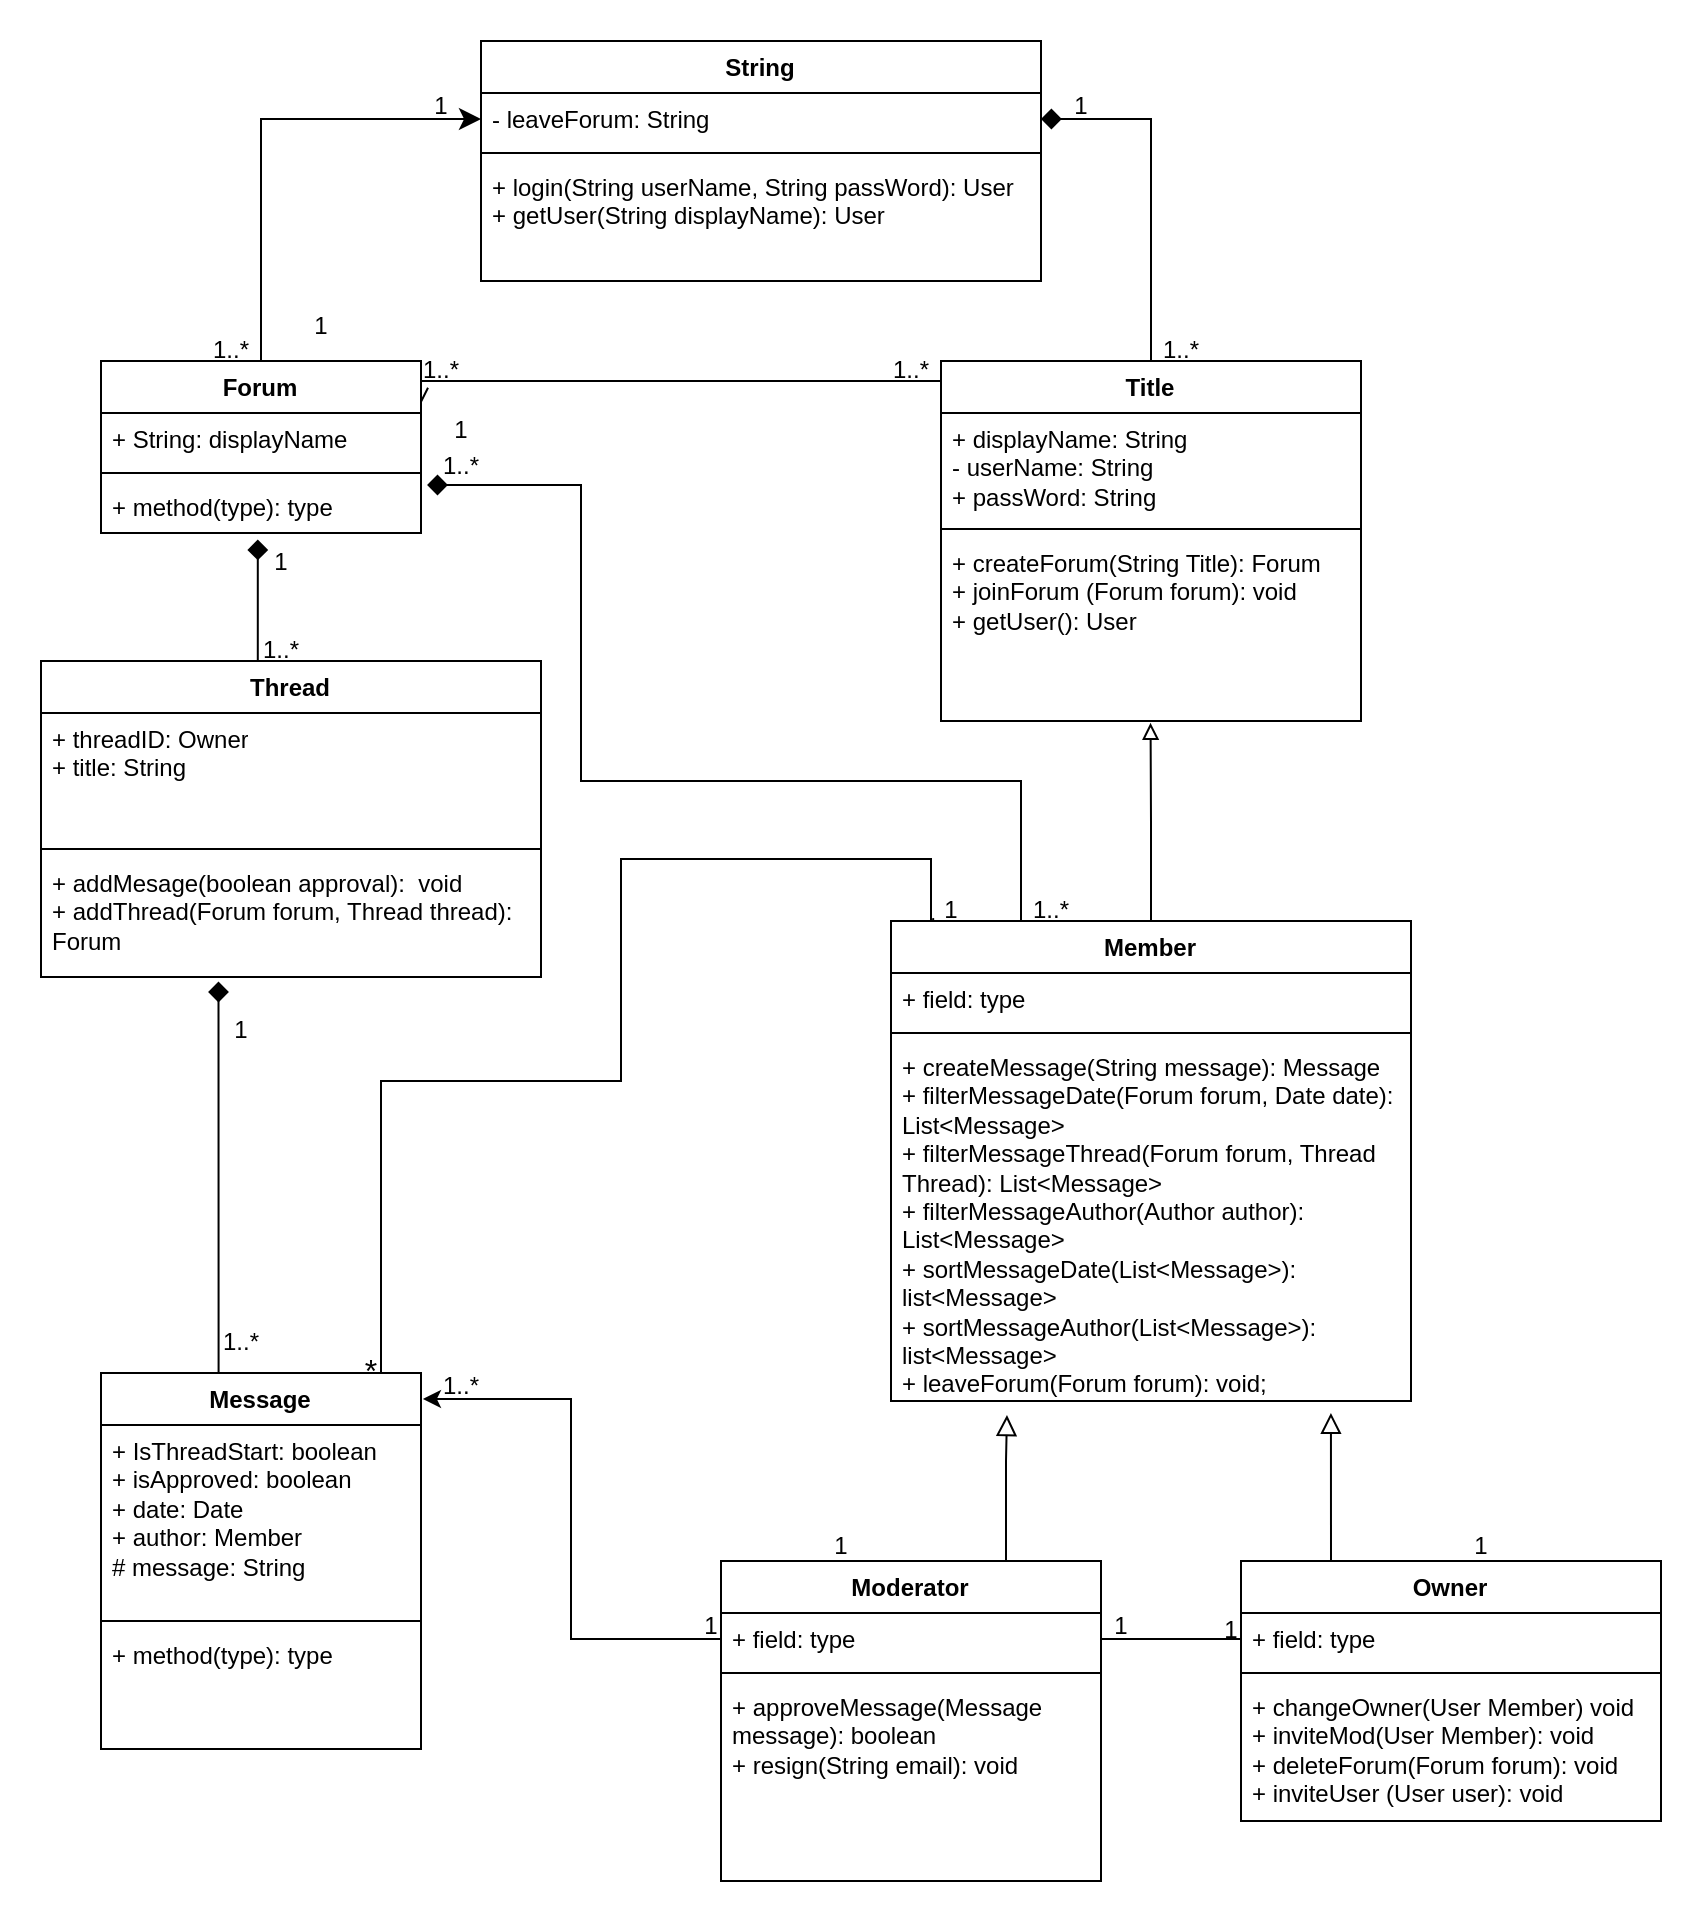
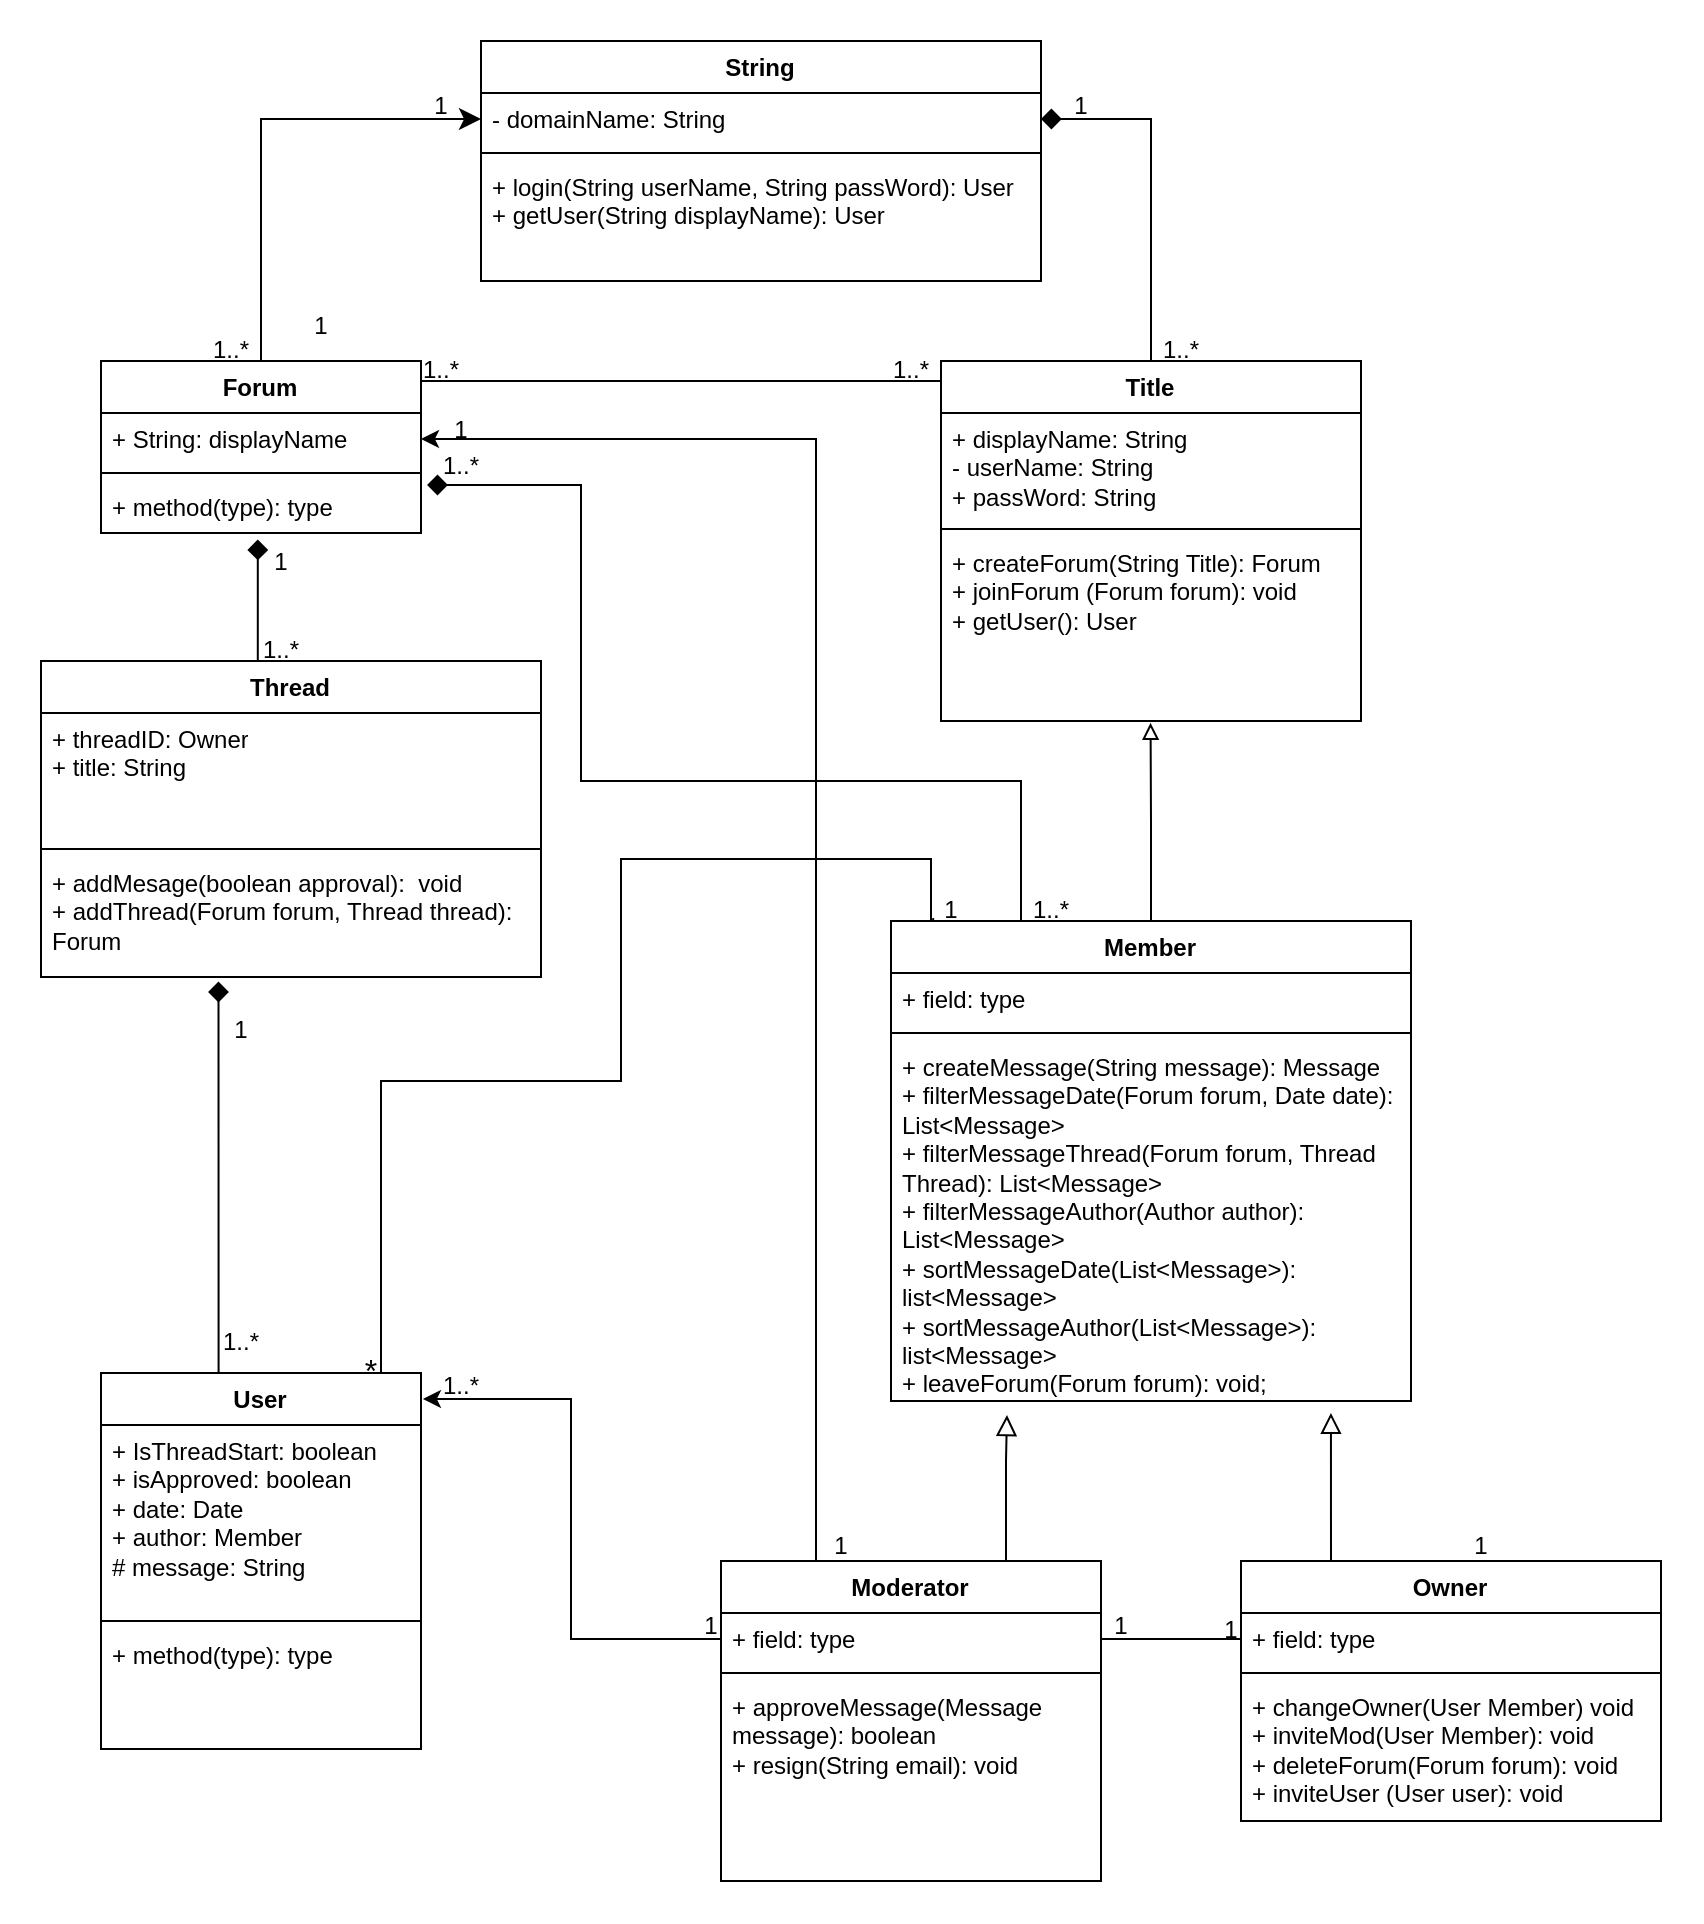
- <mxCell id="3" value="- leaveForum: String" style="text;strokeColor=none;fillColor=none;align=left;verticalAlign=top;spacingLeft=4;spacingRight=4;overflow=hidden;rotatable=0;points=[[0,0.5],[1,0.5]];portConstraint=eastwest;whiteSpace=wrap;html=1;" parent="2" vertex="1"><mxGeometry y="26" width="280" height="26" as="geometry" /></mxCell>
+ <mxCell id="3" value="- domainName: String" style="text;strokeColor=none;fillColor=none;align=left;verticalAlign=top;spacingLeft=4;spacingRight=4;overflow=hidden;rotatable=0;points=[[0,0.5],[1,0.5]];portConstraint=eastwest;whiteSpace=wrap;html=1;" parent="2" vertex="1"><mxGeometry y="26" width="280" height="26" as="geometry" /></mxCell>
- <mxCell id="7" style="edgeStyle=orthogonalEdgeStyle;rounded=0;orthogonalLoop=1;jettySize=auto;html=1;exitX=0;exitY=0.25;exitDx=0;exitDy=0;entryX=1;entryY=0.25;entryDx=0;entryDy=0;endArrow=open;endFill=0;" parent="1" source="8" target="27" edge="1"><mxGeometry relative="1" as="geometry"><Array as="points"><mxPoint x="470" y="190" /><mxPoint x="210" y="190" /></Array></mxGeometry></mxCell>
+ <mxCell id="7" style="edgeStyle=orthogonalEdgeStyle;rounded=0;orthogonalLoop=1;jettySize=auto;html=1;exitX=0;exitY=0.25;exitDx=0;exitDy=0;entryX=1;entryY=0.25;entryDx=0;entryDy=0;endArrow=none;endFill=0;" parent="1" source="8" target="27" edge="1"><mxGeometry relative="1" as="geometry"><Array as="points"><mxPoint x="470" y="190" /><mxPoint x="210" y="190" /></Array></mxGeometry></mxCell>
+ <mxCell id="21" style="edgeStyle=orthogonalEdgeStyle;rounded=0;orthogonalLoop=1;jettySize=auto;html=1;exitX=0.25;exitY=0;exitDx=0;exitDy=0;entryX=1;entryY=0.5;entryDx=0;entryDy=0;" parent="1" source="22" target="28" edge="1"><mxGeometry relative="1" as="geometry" /></mxCell>
- <mxCell id="31" value="Message" style="swimlane;fontStyle=1;align=center;verticalAlign=top;childLayout=stackLayout;horizontal=1;startSize=26;horizontalStack=0;resizeParent=1;resizeParentMax=0;resizeLast=0;collapsible=1;marginBottom=0;whiteSpace=wrap;html=1;" parent="1" vertex="1"><mxGeometry x="50" y="686" width="160" height="188" as="geometry" /></mxCell>
+ <mxCell id="31" value="User" style="swimlane;fontStyle=1;align=center;verticalAlign=top;childLayout=stackLayout;horizontal=1;startSize=26;horizontalStack=0;resizeParent=1;resizeParentMax=0;resizeLast=0;collapsible=1;marginBottom=0;whiteSpace=wrap;html=1;" parent="1" vertex="1"><mxGeometry x="50" y="686" width="160" height="188" as="geometry" /></mxCell>
